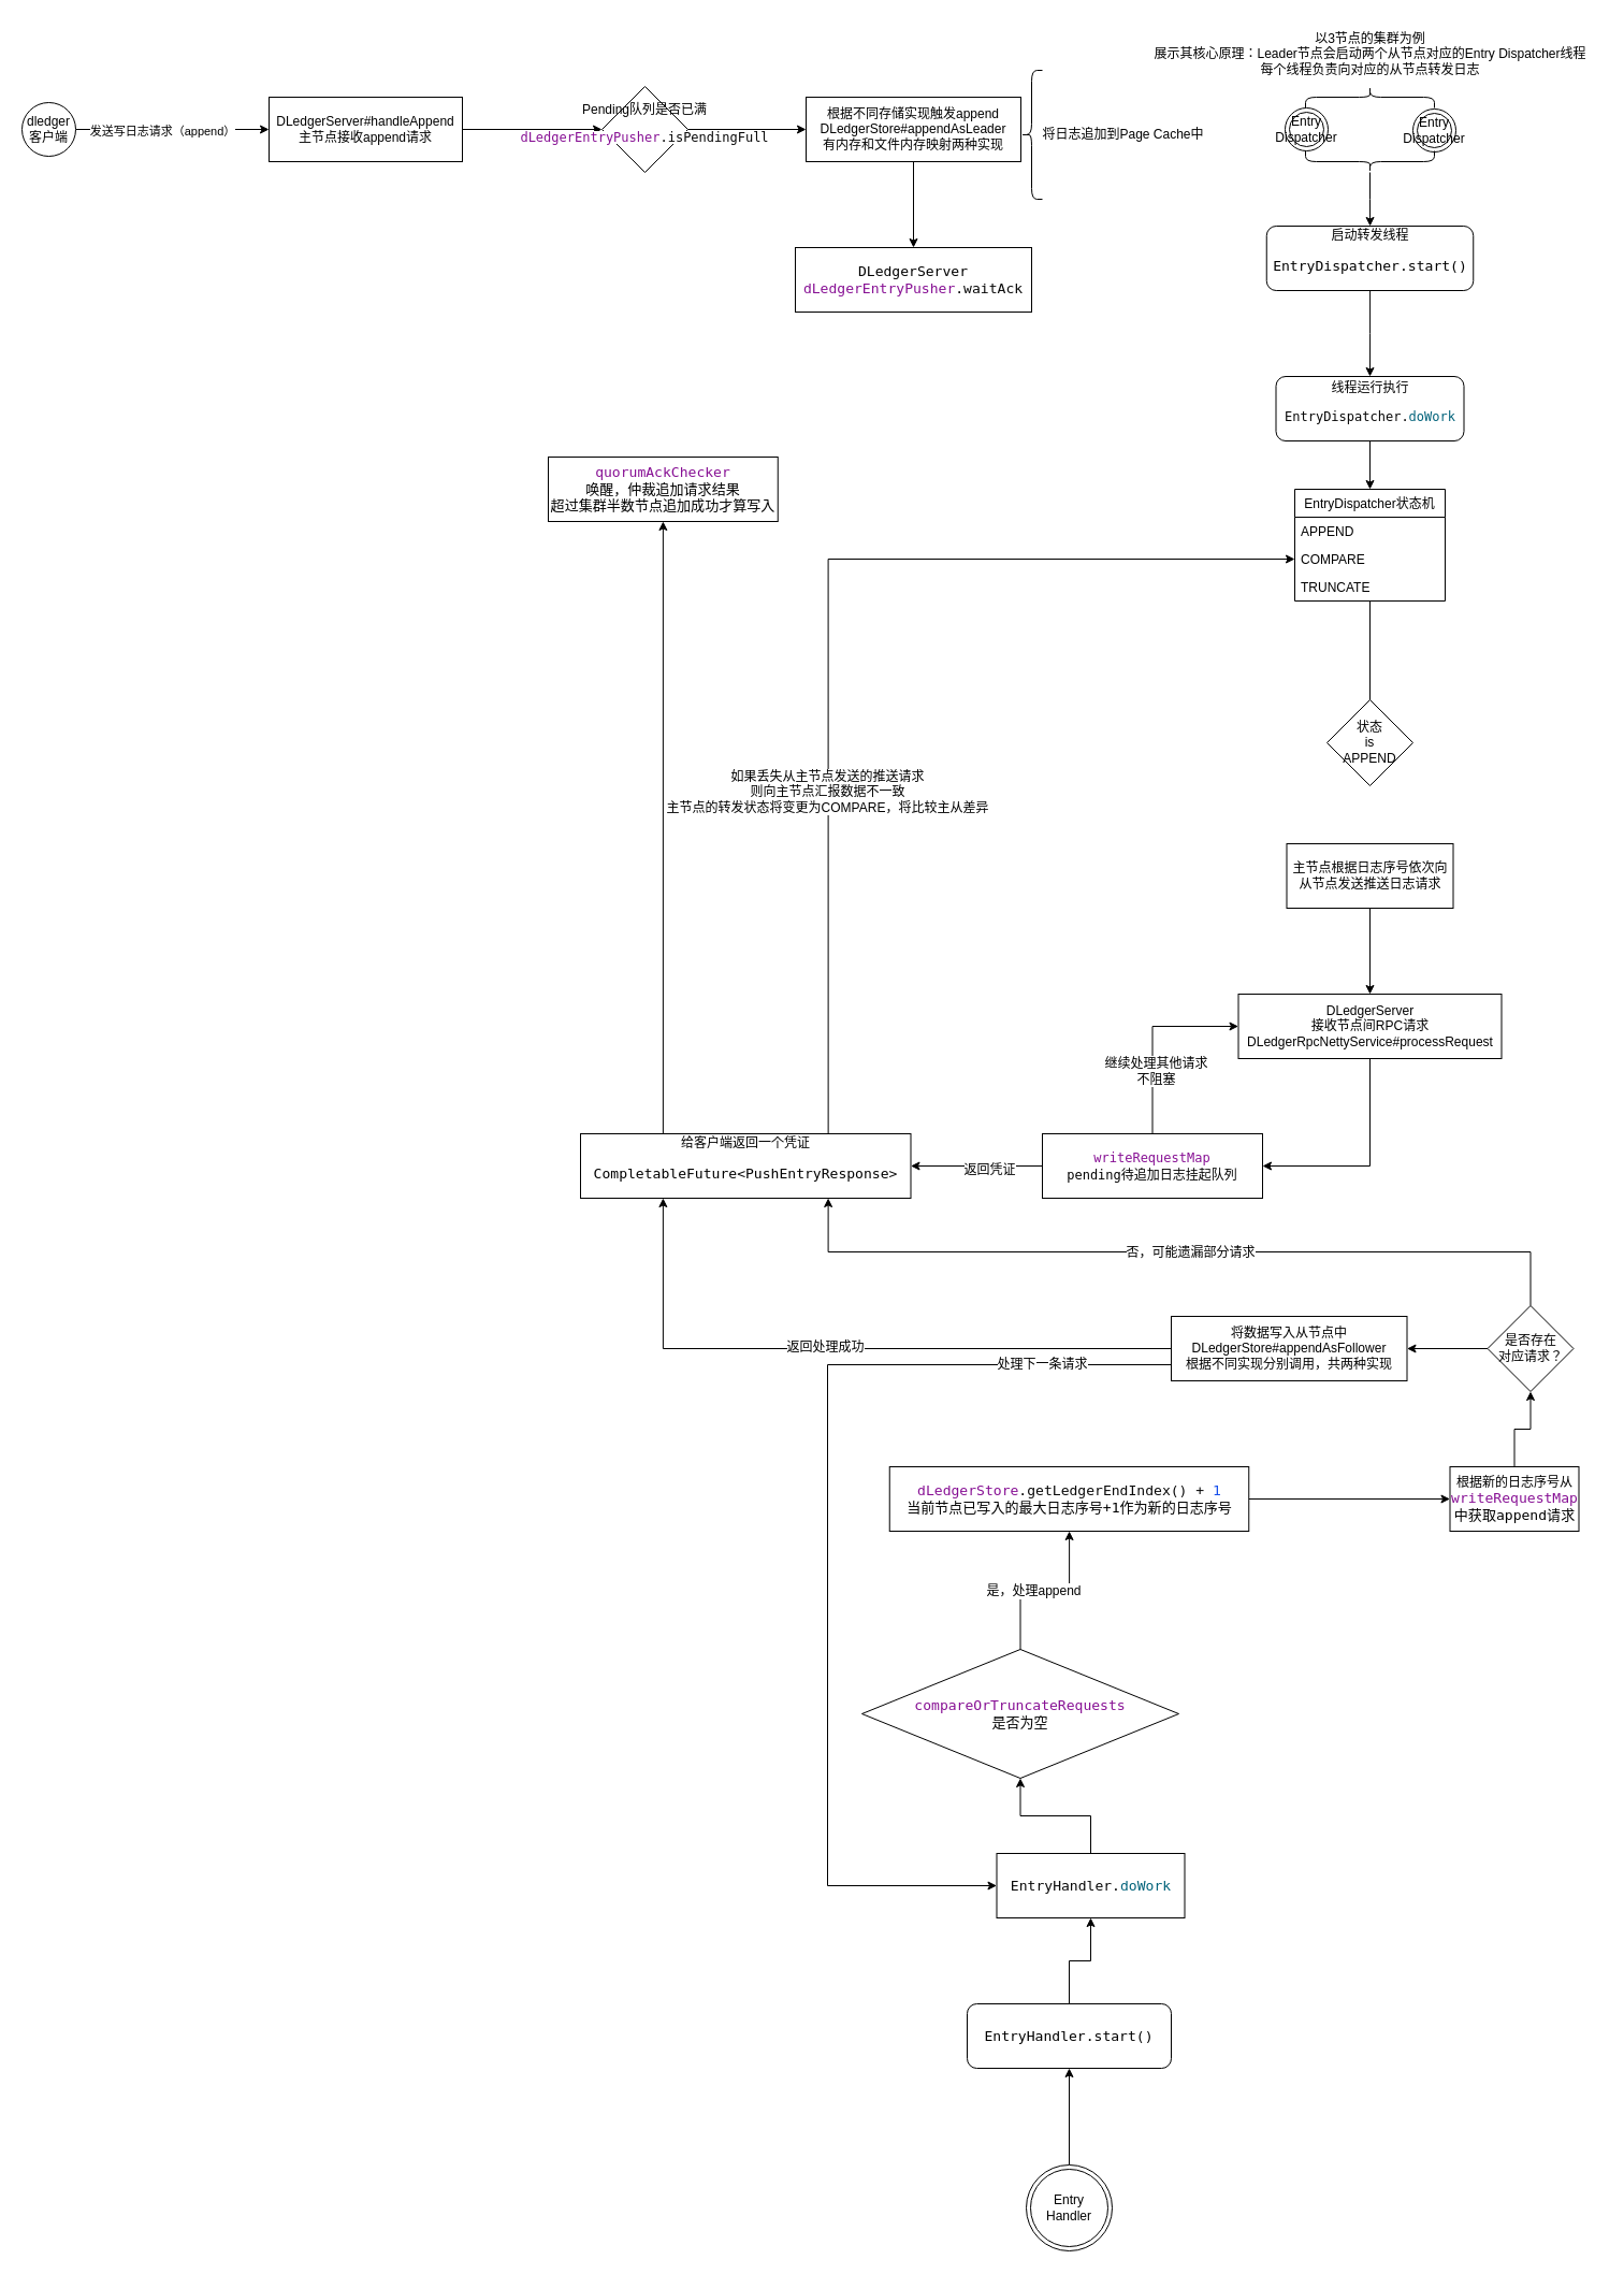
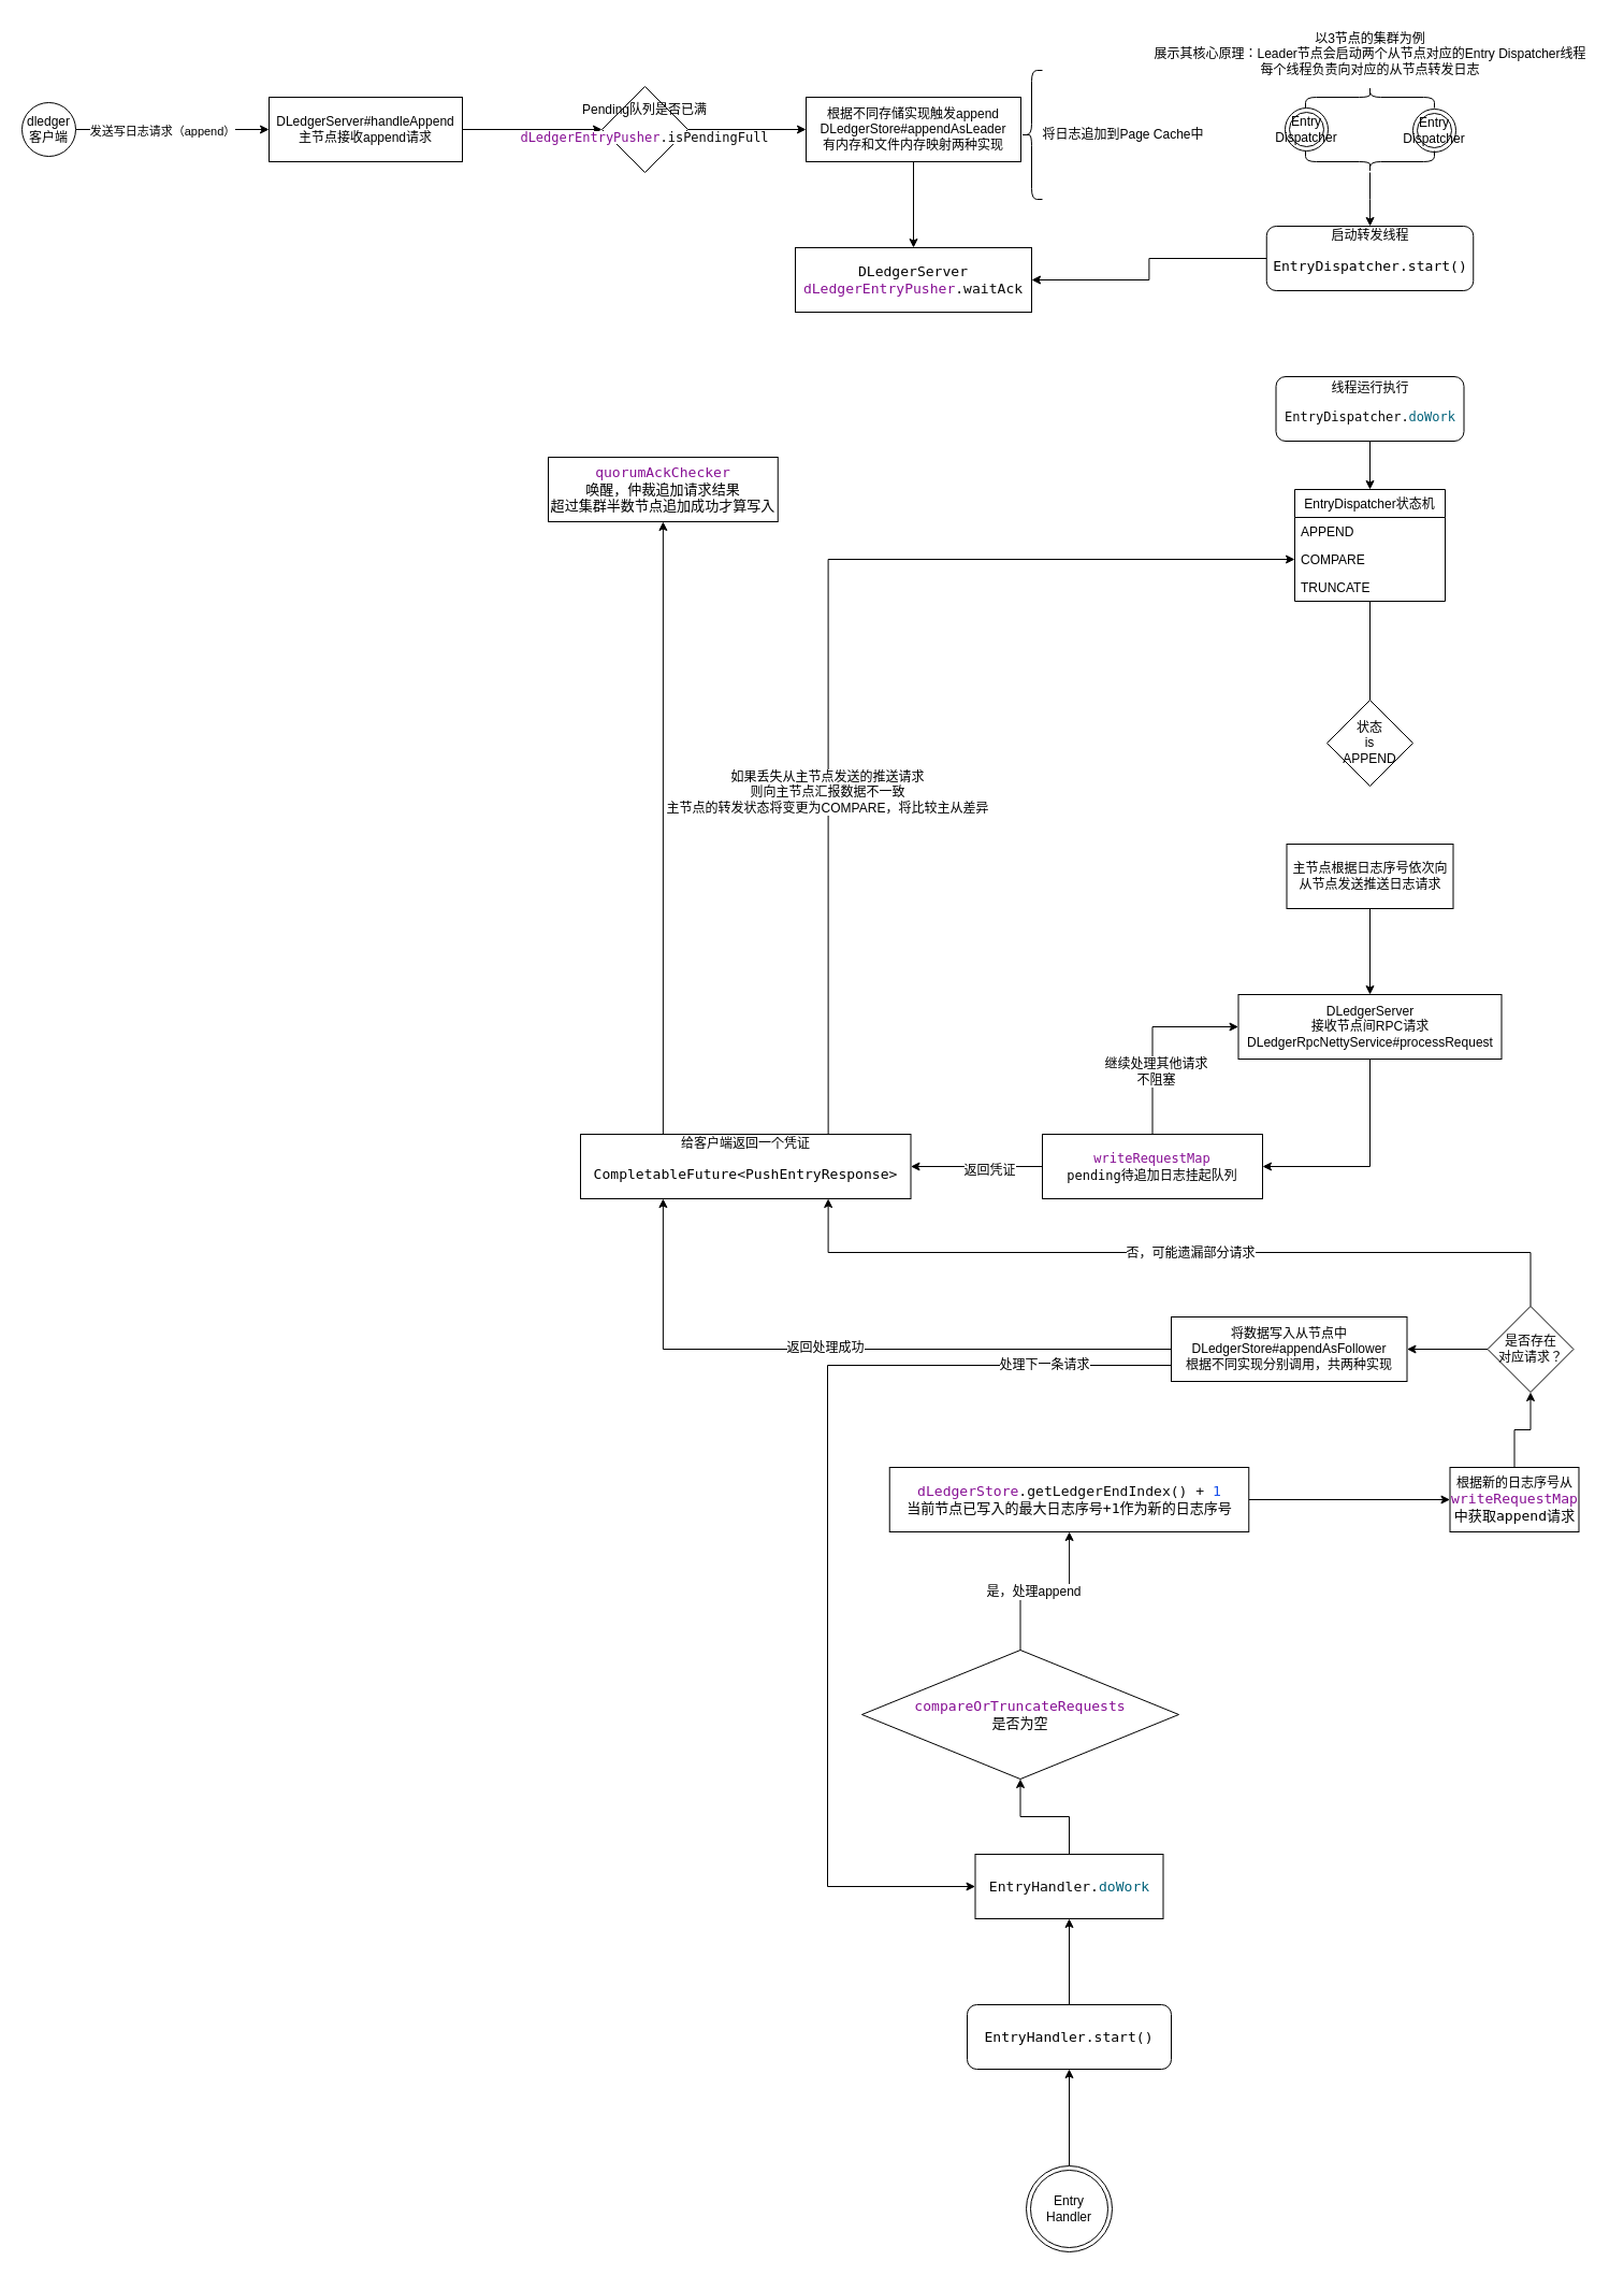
- <mxCell id="19" value="" style="edgeStyle=orthogonalEdgeStyle;rounded=0;orthogonalLoop=1;jettySize=auto;html=1;fontSize=12;" edge="1" parent="1" source="20" target="22"><mxGeometry relative="1" as="geometry" /></mxCell>
+ <mxCell id="19" value="" style="edgeStyle=orthogonalEdgeStyle;rounded=0;orthogonalLoop=1;jettySize=auto;html=1;fontSize=12;" edge="1" parent="1" source="20" target="65"><mxGeometry relative="1" as="geometry" /></mxCell>
- <mxCell id="47" value="&lt;pre style=&quot;background-color: rgb(255, 255, 255); color: rgb(8, 8, 8); font-family: &amp;quot;JetBrains Mono&amp;quot;, monospace; font-size: 9.8pt;&quot;&gt;EntryHandler.&lt;span style=&quot;color: rgb(0, 98, 122);&quot;&gt;doWork&lt;/span&gt;&lt;/pre&gt;" style="rounded=0;whiteSpace=wrap;html=1;fontSize=12;fontColor=#000000;" vertex="1" parent="1"><mxGeometry x="927.5" y="1725" width="175" height="60" as="geometry" /></mxCell>
+ <mxCell id="47" value="&lt;pre style=&quot;background-color: rgb(255, 255, 255); color: rgb(8, 8, 8); font-family: &amp;quot;JetBrains Mono&amp;quot;, monospace; font-size: 9.8pt;&quot;&gt;EntryHandler.&lt;span style=&quot;color: rgb(0, 98, 122);&quot;&gt;doWork&lt;/span&gt;&lt;/pre&gt;" style="rounded=0;whiteSpace=wrap;html=1;fontSize=12;fontColor=#000000;" vertex="1" parent="1"><mxGeometry x="907.5" y="1725" width="175" height="60" as="geometry" /></mxCell>
